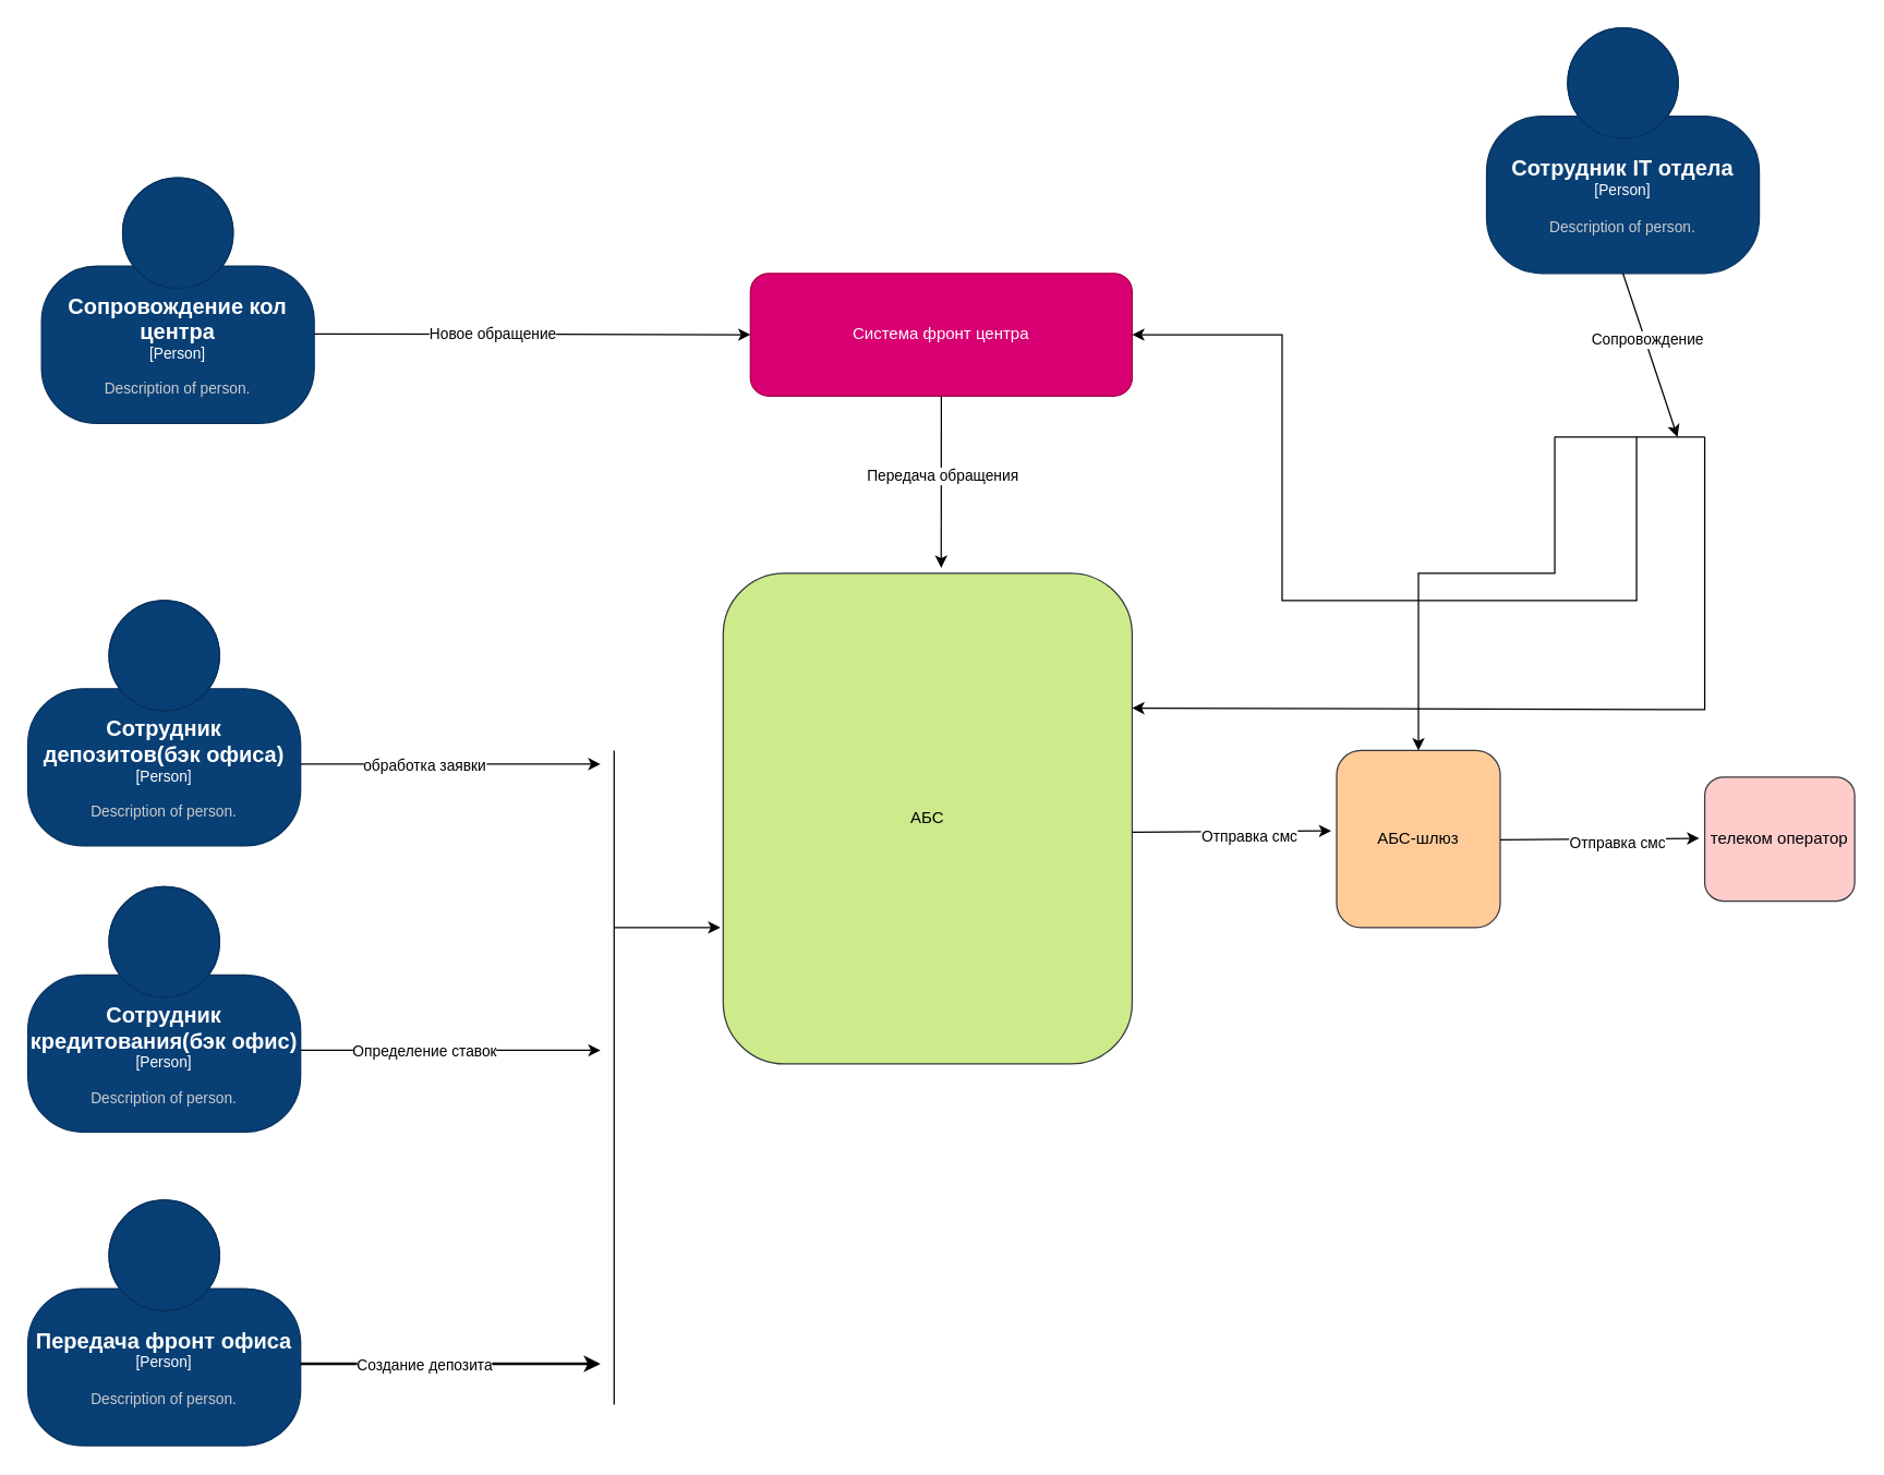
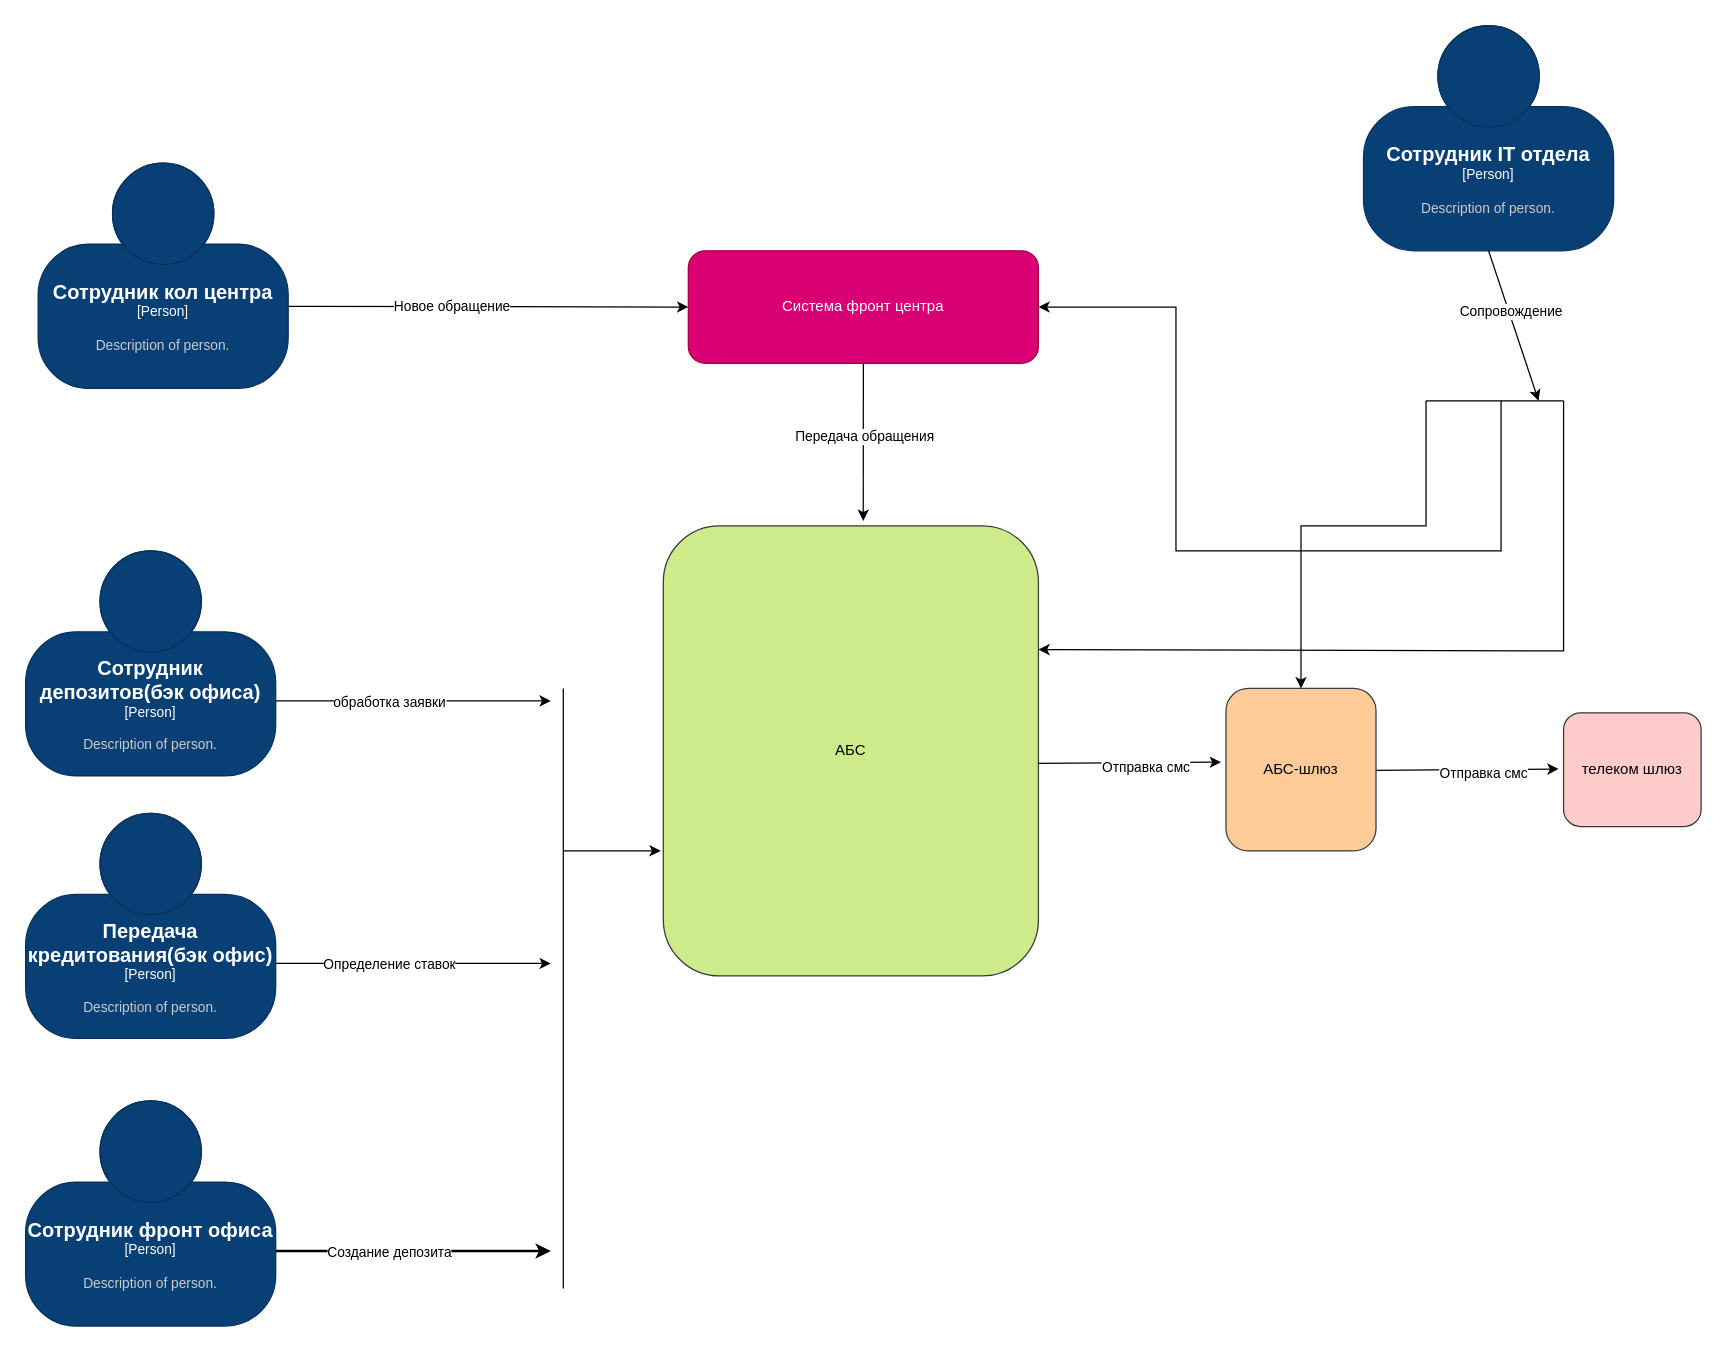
- <mxCell id="3" value="&lt;font style=&quot;font-size: 16px&quot;&gt;&lt;b&gt;Сопровождение кол центра&lt;/b&gt;&lt;/font&gt;&lt;div&gt;[Person]&lt;/div&gt;&lt;br&gt;&lt;div&gt;&lt;font style=&quot;font-size: 11px&quot;&gt;&lt;font color=&quot;#cccccc&quot;&gt;Description of person.&lt;/font&gt;&lt;/div&gt;" style="html=1;fontSize=11;dashed=0;whiteSpace=wrap;fillColor=#083F75;strokeColor=#06315C;fontColor=#ffffff;shape=mxgraph.c4.person2;align=center;metaEdit=1;points=[[0.5,0,0],[1,0.5,0],[1,0.75,0],[0.75,1,0],[0.5,1,0],[0.25,1,0],[0,0.75,0],[0,0.5,0]];resizable=0;" vertex="1" parent="1"><mxGeometry x="30" y="130" width="200" height="180" as="geometry" /></mxCell>
+ <mxCell id="3" value="&lt;font style=&quot;font-size: 16px&quot;&gt;&lt;b&gt;Сотрудник кол центра&lt;/b&gt;&lt;/font&gt;&lt;div&gt;[Person]&lt;/div&gt;&lt;br&gt;&lt;div&gt;&lt;font style=&quot;font-size: 11px&quot;&gt;&lt;font color=&quot;#cccccc&quot;&gt;Description of person.&lt;/font&gt;&lt;/div&gt;" style="html=1;fontSize=11;dashed=0;whiteSpace=wrap;fillColor=#083F75;strokeColor=#06315C;fontColor=#ffffff;shape=mxgraph.c4.person2;align=center;metaEdit=1;points=[[0.5,0,0],[1,0.5,0],[1,0.75,0],[0.75,1,0],[0.5,1,0],[0.25,1,0],[0,0.75,0],[0,0.5,0]];resizable=0;" vertex="1" parent="1"><mxGeometry x="30" y="130" width="200" height="180" as="geometry" /></mxCell>
- <mxCell id="14" value="телеком оператор" style="rounded=1;whiteSpace=wrap;html=1;fillColor=#ffcccc;strokeColor=#36393d;" vertex="1" parent="1"><mxGeometry x="1250" y="569.5" width="110" height="91" as="geometry" /></mxCell>
+ <mxCell id="14" value="телеком шлюз" style="rounded=1;whiteSpace=wrap;html=1;fillColor=#ffcccc;strokeColor=#36393d;" vertex="1" parent="1"><mxGeometry x="1250" y="569.5" width="110" height="91" as="geometry" /></mxCell>
- <mxCell id="17" value="&lt;font style=&quot;font-size: 16px&quot;&gt;&lt;b&gt;Сотрудник кредитования(бэк офис)&lt;/b&gt;&lt;/font&gt;&lt;div&gt;[Person]&lt;/div&gt;&lt;br&gt;&lt;div&gt;&lt;font style=&quot;font-size: 11px&quot;&gt;&lt;font color=&quot;#cccccc&quot;&gt;Description of person.&lt;/font&gt;&lt;/div&gt;" style="html=1;fontSize=11;dashed=0;whiteSpace=wrap;fillColor=#083F75;strokeColor=#06315C;fontColor=#ffffff;shape=mxgraph.c4.person2;align=center;metaEdit=1;points=[[0.5,0,0],[1,0.5,0],[1,0.75,0],[0.75,1,0],[0.5,1,0],[0.25,1,0],[0,0.75,0],[0,0.5,0]];resizable=0;" vertex="1" parent="1"><mxGeometry x="20" y="650" width="200" height="180" as="geometry" /></mxCell>
+ <mxCell id="17" value="&lt;font style=&quot;font-size: 16px&quot;&gt;&lt;b&gt;Передача кредитования(бэк офис)&lt;/b&gt;&lt;/font&gt;&lt;div&gt;[Person]&lt;/div&gt;&lt;br&gt;&lt;div&gt;&lt;font style=&quot;font-size: 11px&quot;&gt;&lt;font color=&quot;#cccccc&quot;&gt;Description of person.&lt;/font&gt;&lt;/div&gt;" style="html=1;fontSize=11;dashed=0;whiteSpace=wrap;fillColor=#083F75;strokeColor=#06315C;fontColor=#ffffff;shape=mxgraph.c4.person2;align=center;metaEdit=1;points=[[0.5,0,0],[1,0.5,0],[1,0.75,0],[0.75,1,0],[0.5,1,0],[0.25,1,0],[0,0.75,0],[0,0.5,0]];resizable=0;" vertex="1" parent="1"><mxGeometry x="20" y="650" width="200" height="180" as="geometry" /></mxCell>
- <mxCell id="20" value="&lt;font style=&quot;font-size: 16px&quot;&gt;&lt;b&gt;Передача фронт офиса&lt;/b&gt;&lt;/font&gt;&lt;div&gt;[Person]&lt;/div&gt;&lt;br&gt;&lt;div&gt;&lt;font style=&quot;font-size: 11px&quot;&gt;&lt;font color=&quot;#cccccc&quot;&gt;Description of person.&lt;/font&gt;&lt;/div&gt;" style="html=1;fontSize=11;dashed=0;whiteSpace=wrap;fillColor=#083F75;strokeColor=#06315C;fontColor=#ffffff;shape=mxgraph.c4.person2;align=center;metaEdit=1;points=[[0.5,0,0],[1,0.5,0],[1,0.75,0],[0.75,1,0],[0.5,1,0],[0.25,1,0],[0,0.75,0],[0,0.5,0]];resizable=0;" vertex="1" parent="1"><mxGeometry x="20" y="880" width="200" height="180" as="geometry" /></mxCell>
+ <mxCell id="20" value="&lt;font style=&quot;font-size: 16px&quot;&gt;&lt;b&gt;Сотрудник фронт офиса&lt;/b&gt;&lt;/font&gt;&lt;div&gt;[Person]&lt;/div&gt;&lt;br&gt;&lt;div&gt;&lt;font style=&quot;font-size: 11px&quot;&gt;&lt;font color=&quot;#cccccc&quot;&gt;Description of person.&lt;/font&gt;&lt;/div&gt;" style="html=1;fontSize=11;dashed=0;whiteSpace=wrap;fillColor=#083F75;strokeColor=#06315C;fontColor=#ffffff;shape=mxgraph.c4.person2;align=center;metaEdit=1;points=[[0.5,0,0],[1,0.5,0],[1,0.75,0],[0.75,1,0],[0.5,1,0],[0.25,1,0],[0,0.75,0],[0,0.5,0]];resizable=0;" vertex="1" parent="1"><mxGeometry x="20" y="880" width="200" height="180" as="geometry" /></mxCell>
